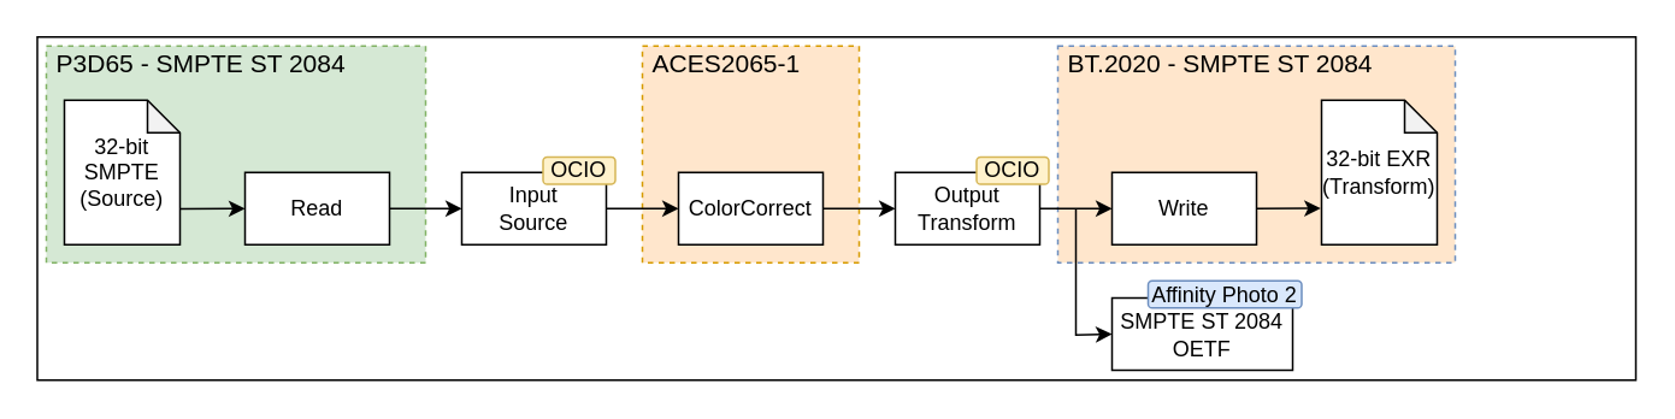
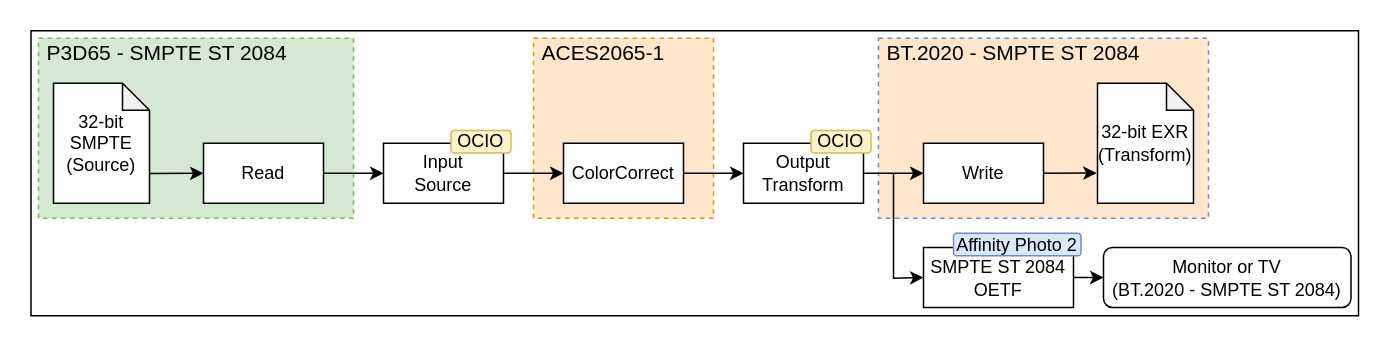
+ <mxCell id="19" value="" style="endArrow=classic;html=1;rounded=0;fontSize=14;entryX=0;entryY=0.5;entryDx=0;entryDy=0;exitX=1;exitY=0.5;exitDx=0;exitDy=0;" parent="1" source="22" target="10" edge="1"><mxGeometry width="50" height="50" relative="1" as="geometry"><mxPoint x="715" y="124.5" as="sourcePoint" /><mxPoint x="635" y="-65.5" as="targetPoint" /><Array as="points"><mxPoint x="715" y="184.5" /></Array></mxGeometry></mxCell>
+ <mxCell id="10" value="Monitor or TV&lt;font style=&quot;font-size: 12px;&quot;&gt;&lt;br&gt;&lt;/font&gt;(BT.2020 - SMPTE ST 2084)" style="rounded=1;whiteSpace=wrap;html=1;" parent="1" vertex="1"><mxGeometry x="735" y="164.5" width="165" height="40" as="geometry" /></mxCell>
